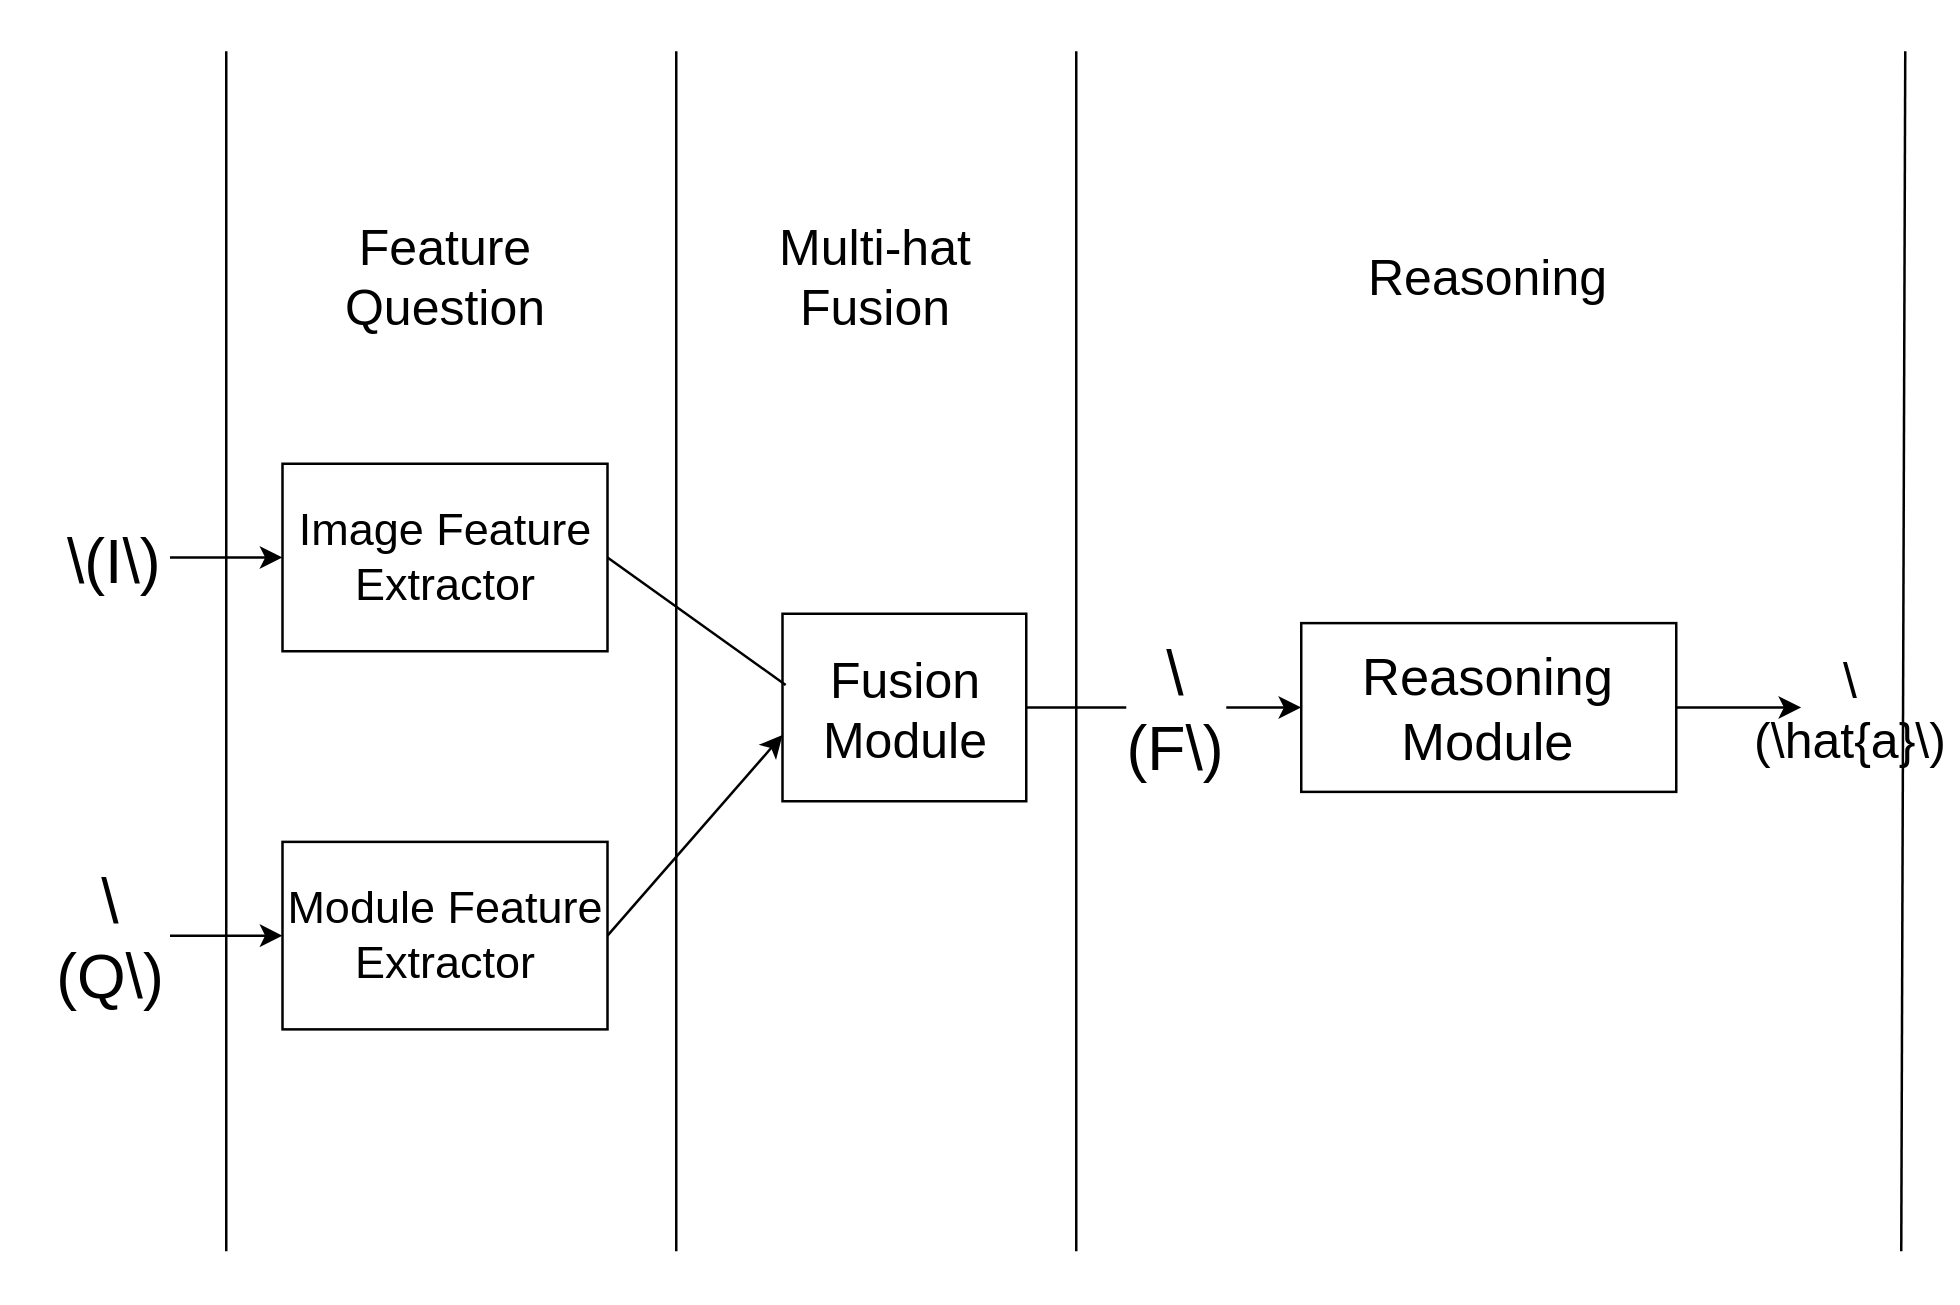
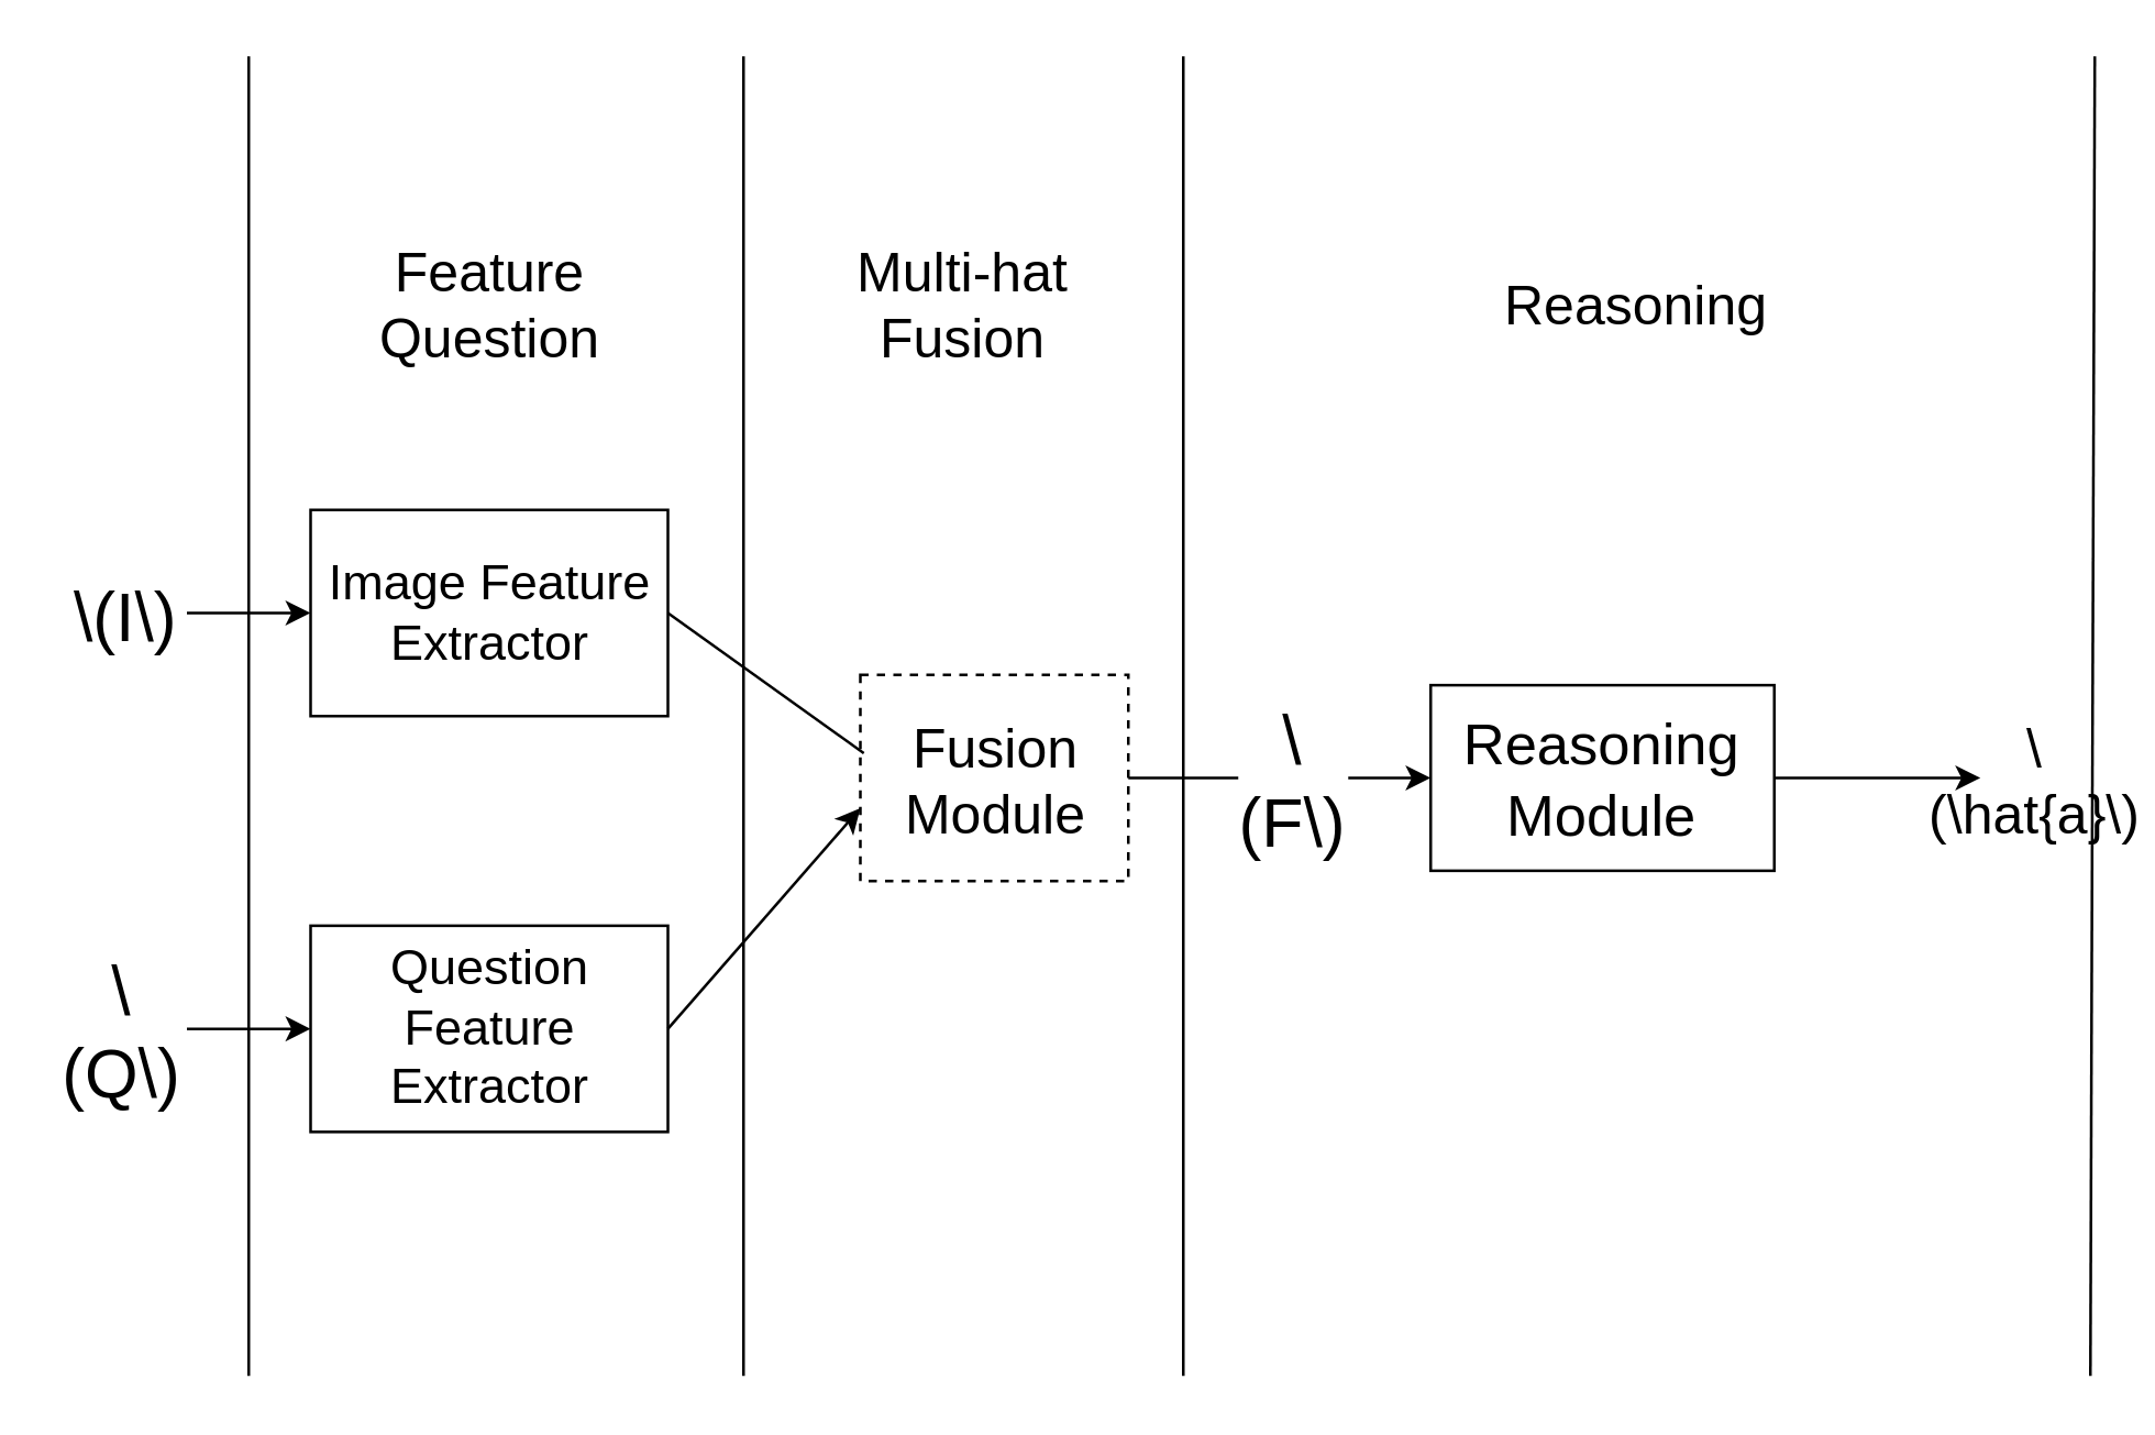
- <mxCell id="9" value="Fusion Module" style="rounded=0;whiteSpace=wrap;html=1;fillColor=none;fontSize=20;" vertex="1" parent="1"><mxGeometry x="312.5" y="245" width="97.5" height="75" as="geometry" /></mxCell>
+ <mxCell id="9" value="Fusion Module" style="rounded=0;whiteSpace=wrap;html=1;fillColor=none;fontSize=20;dashed=1;" vertex="1" parent="1"><mxGeometry x="312.5" y="245" width="97.5" height="75" as="geometry" /></mxCell>
- <mxCell id="12" value="Reasoning Module" style="rounded=0;whiteSpace=wrap;html=1;fillColor=none;fontSize=21;" vertex="1" parent="1"><mxGeometry x="520" y="248.75" width="150" height="67.5" as="geometry" /></mxCell>
+ <mxCell id="12" value="Reasoning Module" style="rounded=0;whiteSpace=wrap;html=1;fillColor=none;fontSize=21;" vertex="1" parent="1"><mxGeometry x="520" y="248.75" width="125" height="67.5" as="geometry" /></mxCell>
- <mxCell id="4" value="Module Feature Extractor" style="rounded=0;whiteSpace=wrap;html=1;fillColor=none;fontSize=18;" vertex="1" parent="1"><mxGeometry x="112.5" y="336.25" width="130" height="75" as="geometry" /></mxCell>
+ <mxCell id="4" value="Question Feature Extractor" style="rounded=0;whiteSpace=wrap;html=1;fillColor=none;fontSize=18;" vertex="1" parent="1"><mxGeometry x="112.5" y="336.25" width="130" height="75" as="geometry" /></mxCell>
